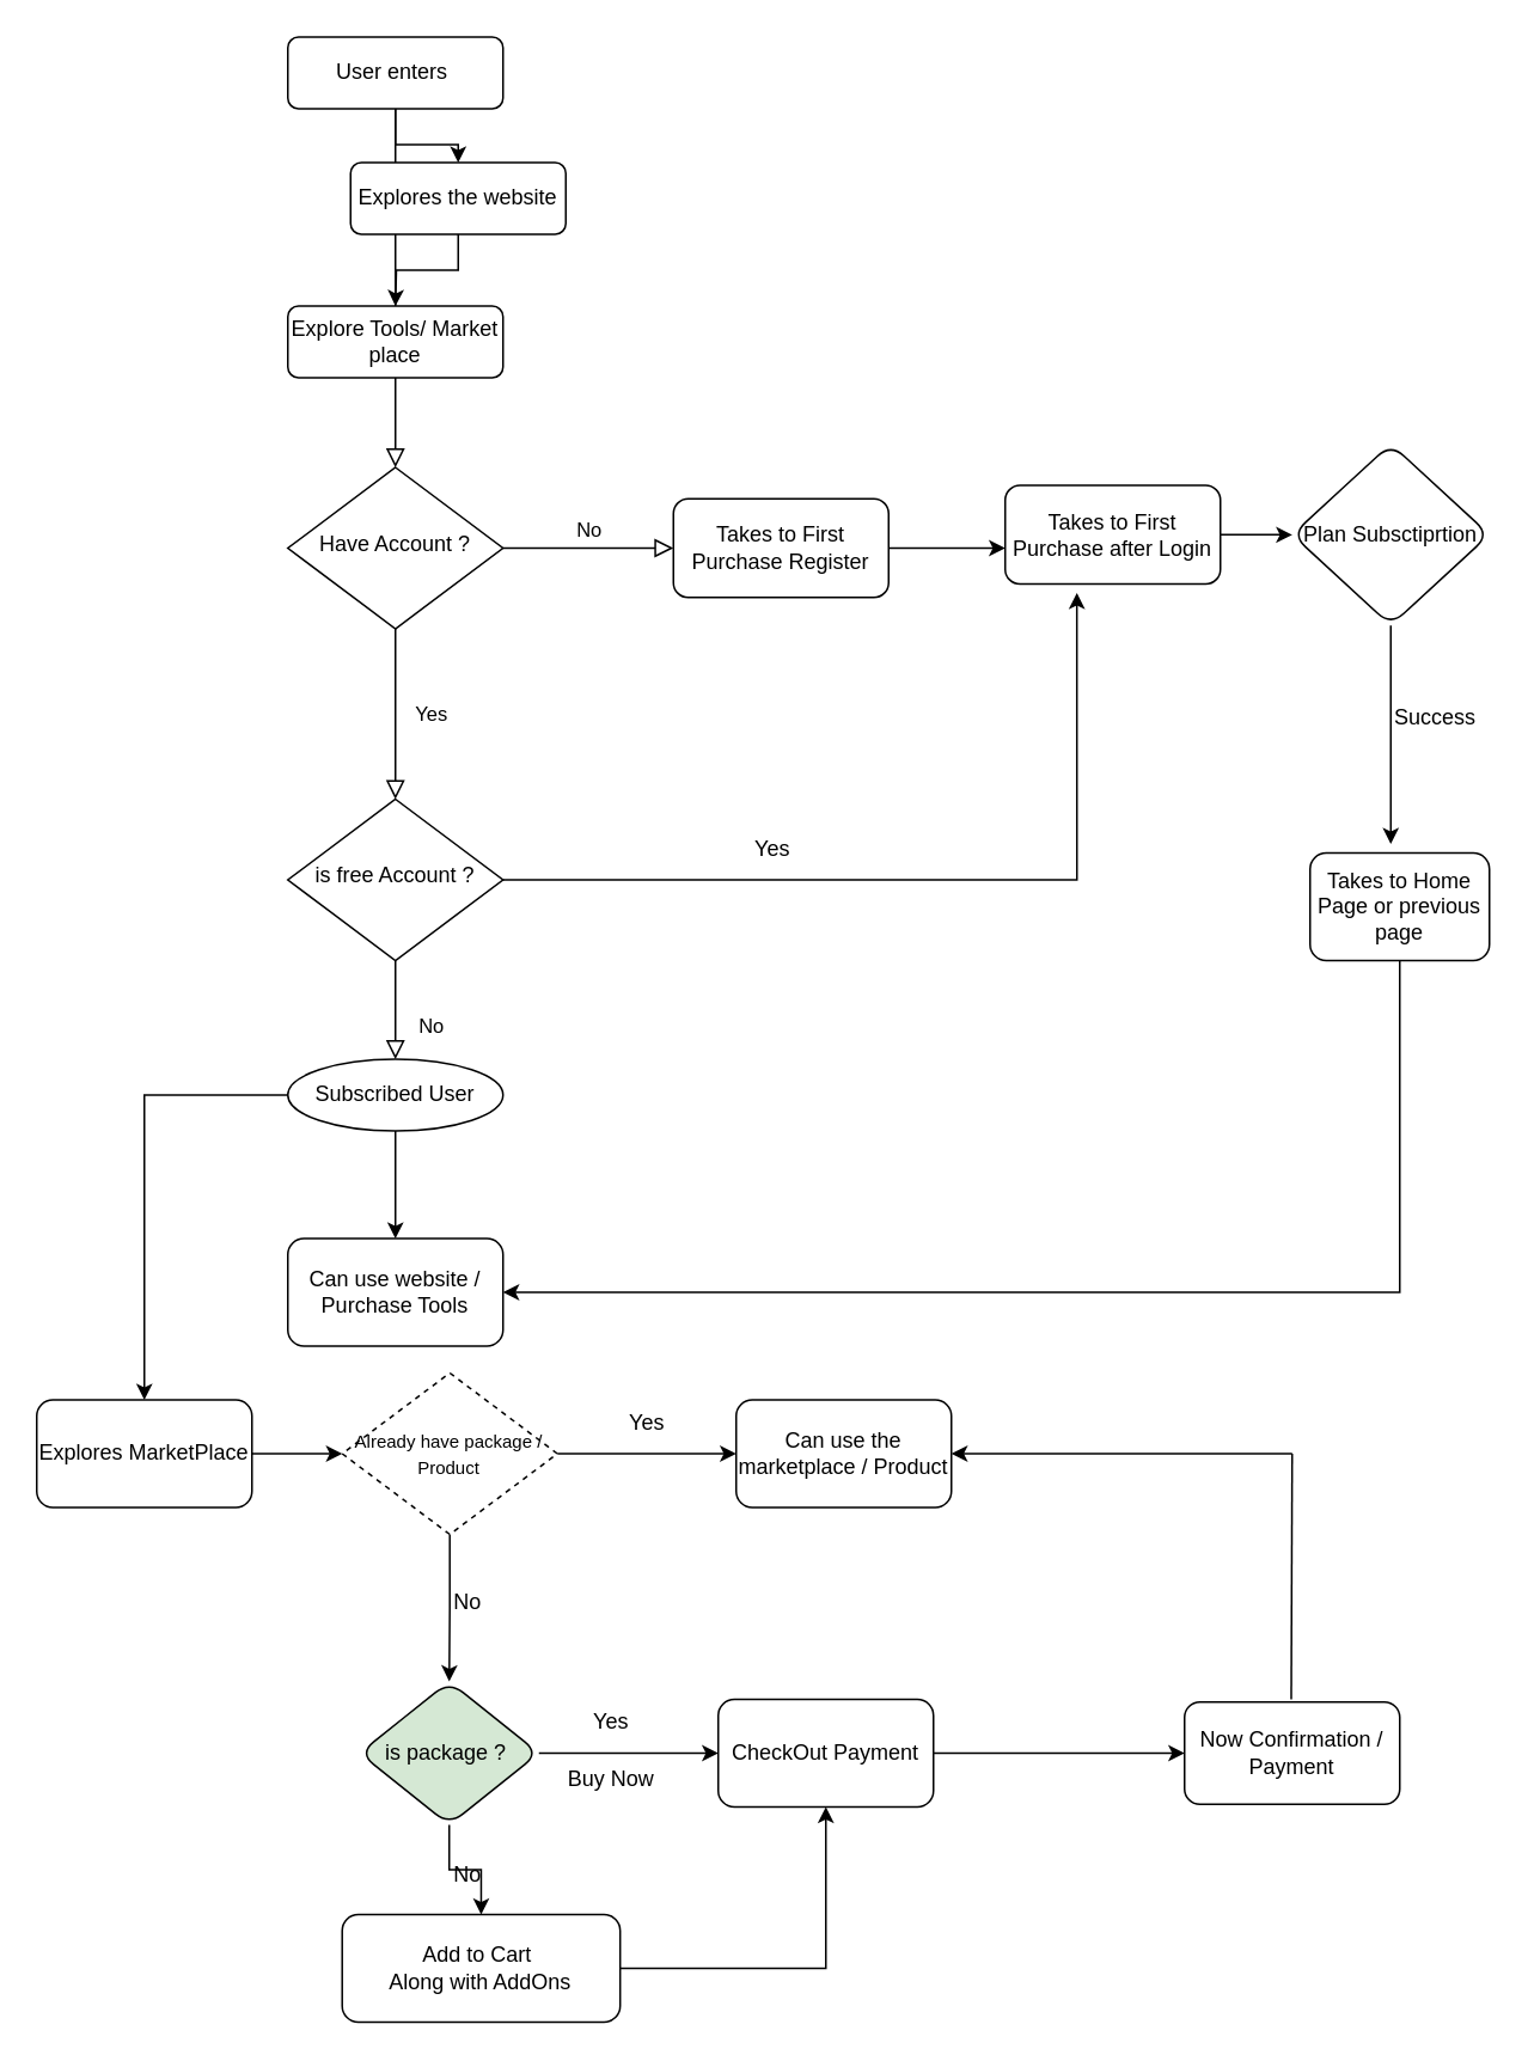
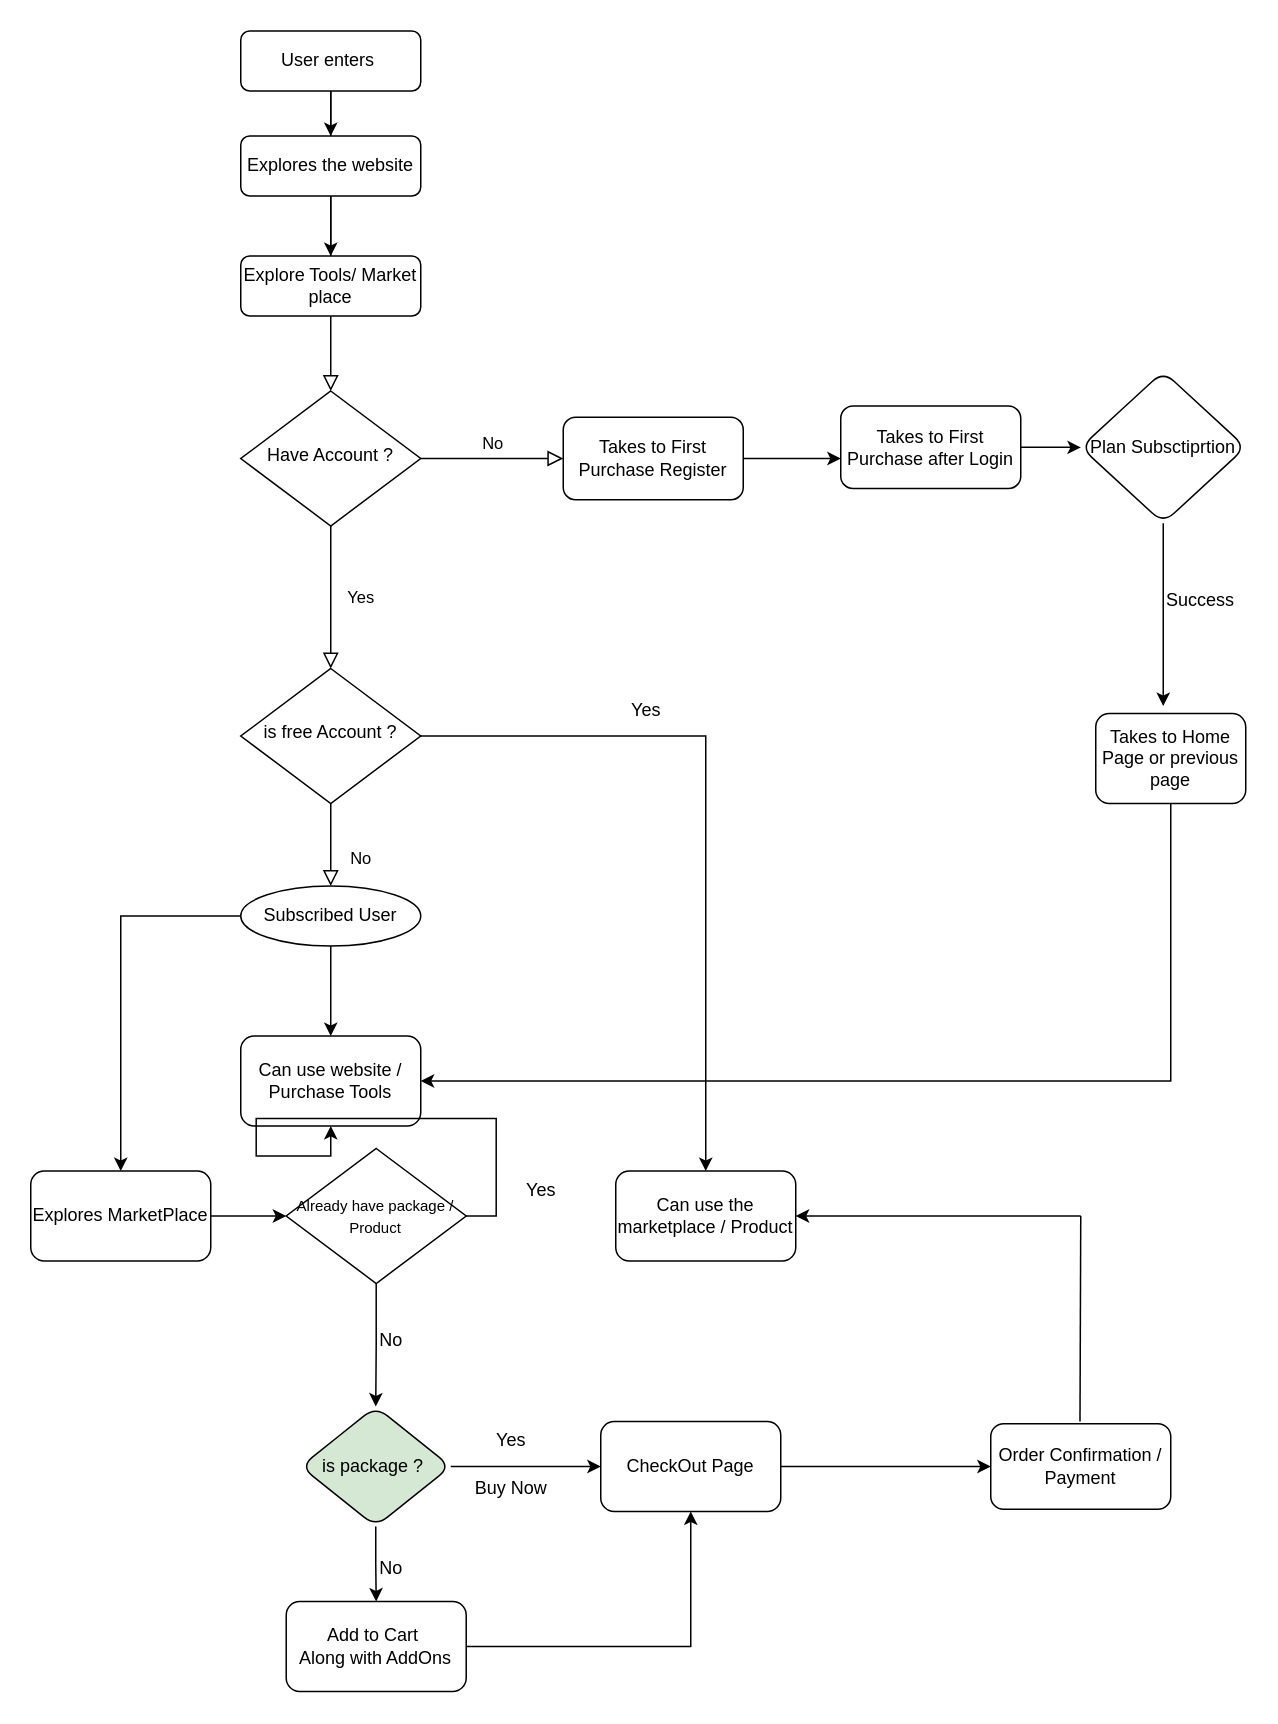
- <mxCell id="16" value="Explores the website" style="rounded=1;whiteSpace=wrap;html=1;fontSize=12;glass=0;strokeWidth=1;shadow=0;" parent="1" vertex="1"><mxGeometry x="195" y="90" width="120" height="40" as="geometry" /></mxCell>
+ <mxCell id="16" value="Explores the website" style="rounded=1;whiteSpace=wrap;html=1;fontSize=12;glass=0;strokeWidth=1;shadow=0;" parent="1" vertex="1"><mxGeometry x="160" y="90" width="120" height="40" as="geometry" /></mxCell>
- <mxCell id="43" style="edgeStyle=orthogonalEdgeStyle;rounded=0;orthogonalLoop=1;jettySize=auto;html=1;entryX=0.333;entryY=1.091;entryDx=0;entryDy=0;entryPerimeter=0;" edge="1" parent="1" source="11" target="42"><mxGeometry relative="1" as="geometry" /></mxCell>
+ <mxCell id="43" style="edgeStyle=orthogonalEdgeStyle;rounded=0;orthogonalLoop=1;jettySize=auto;html=1;" edge="1" parent="1" source="11" target="38"><mxGeometry relative="1" as="geometry" /></mxCell>
- <mxCell id="37" value="&lt;font style=&quot;font-size: 10px;&quot;&gt;Already have package / Product&lt;/font&gt;" style="rhombus;whiteSpace=wrap;html=1;dashed=1;" parent="1" vertex="1"><mxGeometry x="190.31" y="765" width="120" height="90" as="geometry" /></mxCell>
+ <mxCell id="37" value="&lt;font style=&quot;font-size: 10px;&quot;&gt;Already have package / Product&lt;/font&gt;" style="rhombus;whiteSpace=wrap;html=1;" parent="1" vertex="1"><mxGeometry x="190.31" y="765" width="120" height="90" as="geometry" /></mxCell>
- <mxCell id="36" style="edgeStyle=orthogonalEdgeStyle;rounded=0;orthogonalLoop=1;jettySize=auto;html=1;exitX=1;exitY=0.5;exitDx=0;exitDy=0;" parent="1" source="37" target="38" edge="1"><mxGeometry relative="1" as="geometry"><mxPoint x="470" y="810" as="targetPoint" /></mxGeometry></mxCell>
+ <mxCell id="36" style="edgeStyle=orthogonalEdgeStyle;rounded=0;orthogonalLoop=1;jettySize=auto;html=1;exitX=1;exitY=0.5;exitDx=0;exitDy=0;" parent="1" source="37" target="21" edge="1"><mxGeometry relative="1" as="geometry"><mxPoint x="470" y="810" as="targetPoint" /></mxGeometry></mxCell>
- <mxCell id="32" value="CheckOut Payment" style="rounded=1;whiteSpace=wrap;html=1;" parent="1" vertex="1"><mxGeometry x="400" y="947" width="120" height="60" as="geometry" /></mxCell>
+ <mxCell id="32" value="CheckOut Page" style="rounded=1;whiteSpace=wrap;html=1;" parent="1" vertex="1"><mxGeometry x="400" y="947" width="120" height="60" as="geometry" /></mxCell>
- <mxCell id="33" value="Now Confirmation / Payment" style="rounded=1;whiteSpace=wrap;html=1;" parent="1" vertex="1"><mxGeometry x="660" y="948.5" width="120" height="57" as="geometry" /></mxCell>
+ <mxCell id="33" value="Order Confirmation / Payment" style="rounded=1;whiteSpace=wrap;html=1;" parent="1" vertex="1"><mxGeometry x="660" y="948.5" width="120" height="57" as="geometry" /></mxCell>
- <mxCell id="28" value="Add to Cart&amp;nbsp;&lt;div&gt;Along with AddOns&lt;/div&gt;" style="rounded=1;whiteSpace=wrap;html=1;" parent="1" vertex="1"><mxGeometry x="190.31" y="1067" width="155" height="60" as="geometry" /></mxCell>
+ <mxCell id="28" value="Add to Cart&amp;nbsp;&lt;div&gt;Along with AddOns&lt;/div&gt;" style="rounded=1;whiteSpace=wrap;html=1;" parent="1" vertex="1"><mxGeometry x="190.31" y="1067" width="120" height="60" as="geometry" /></mxCell>
